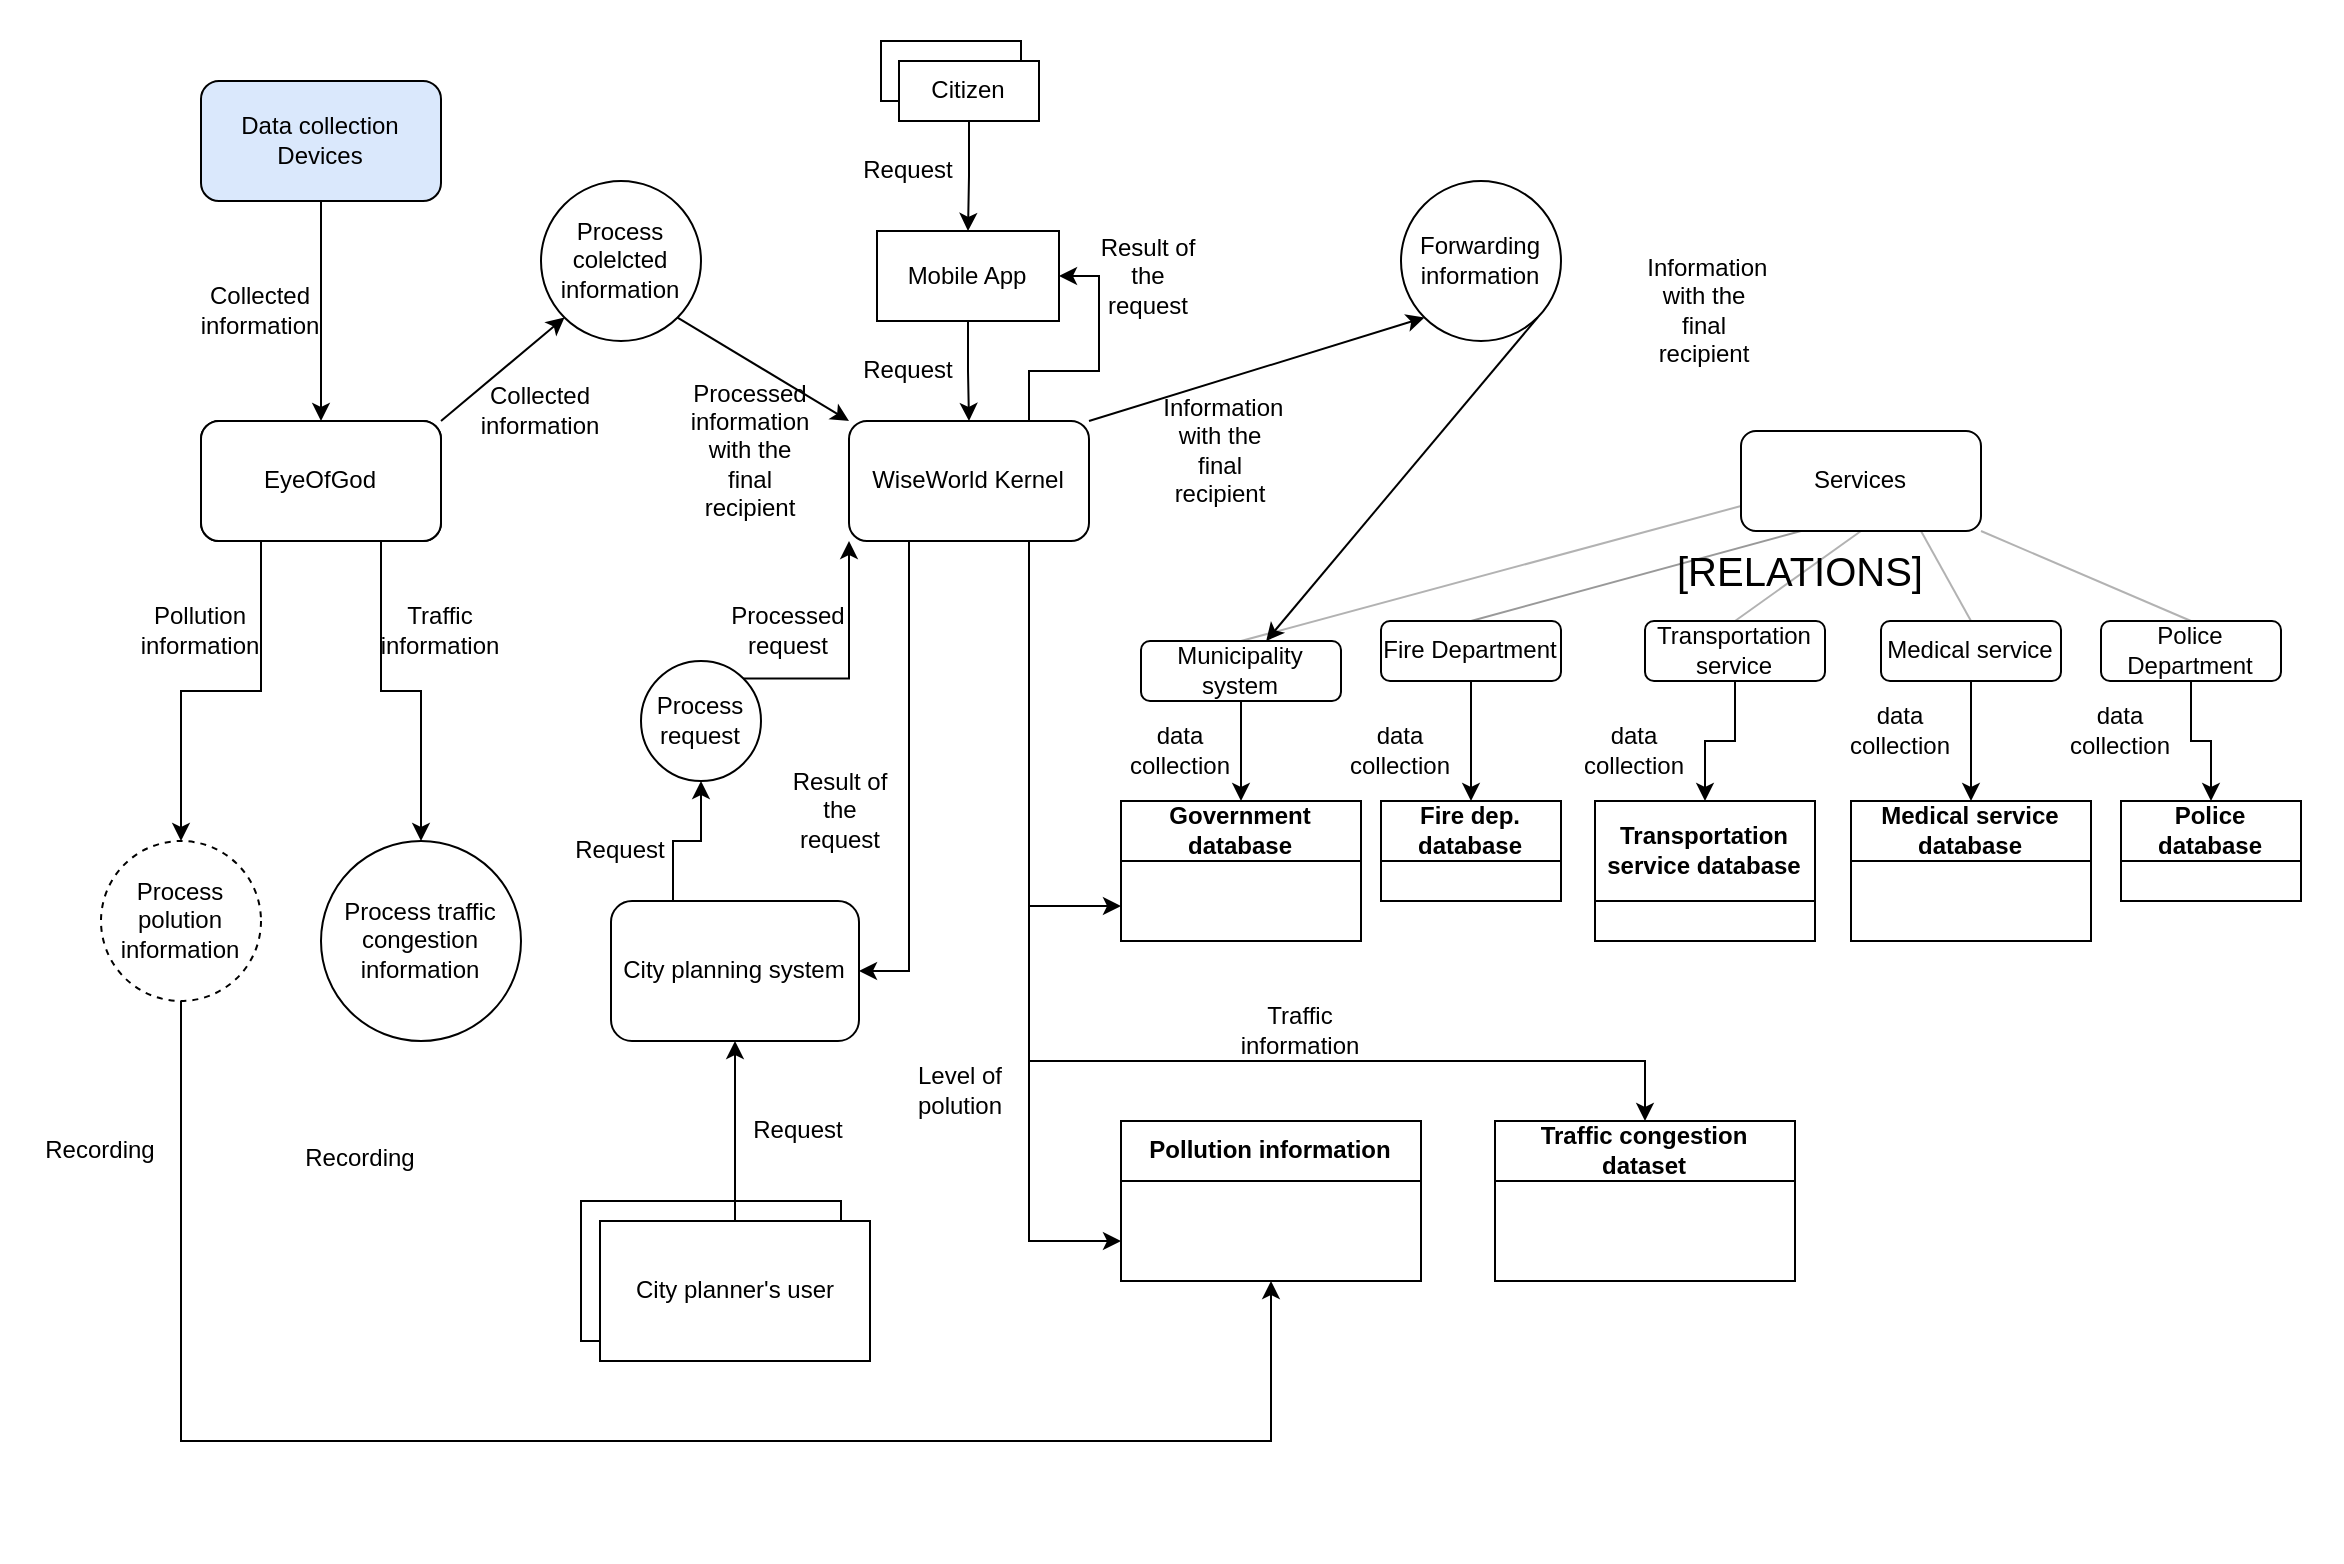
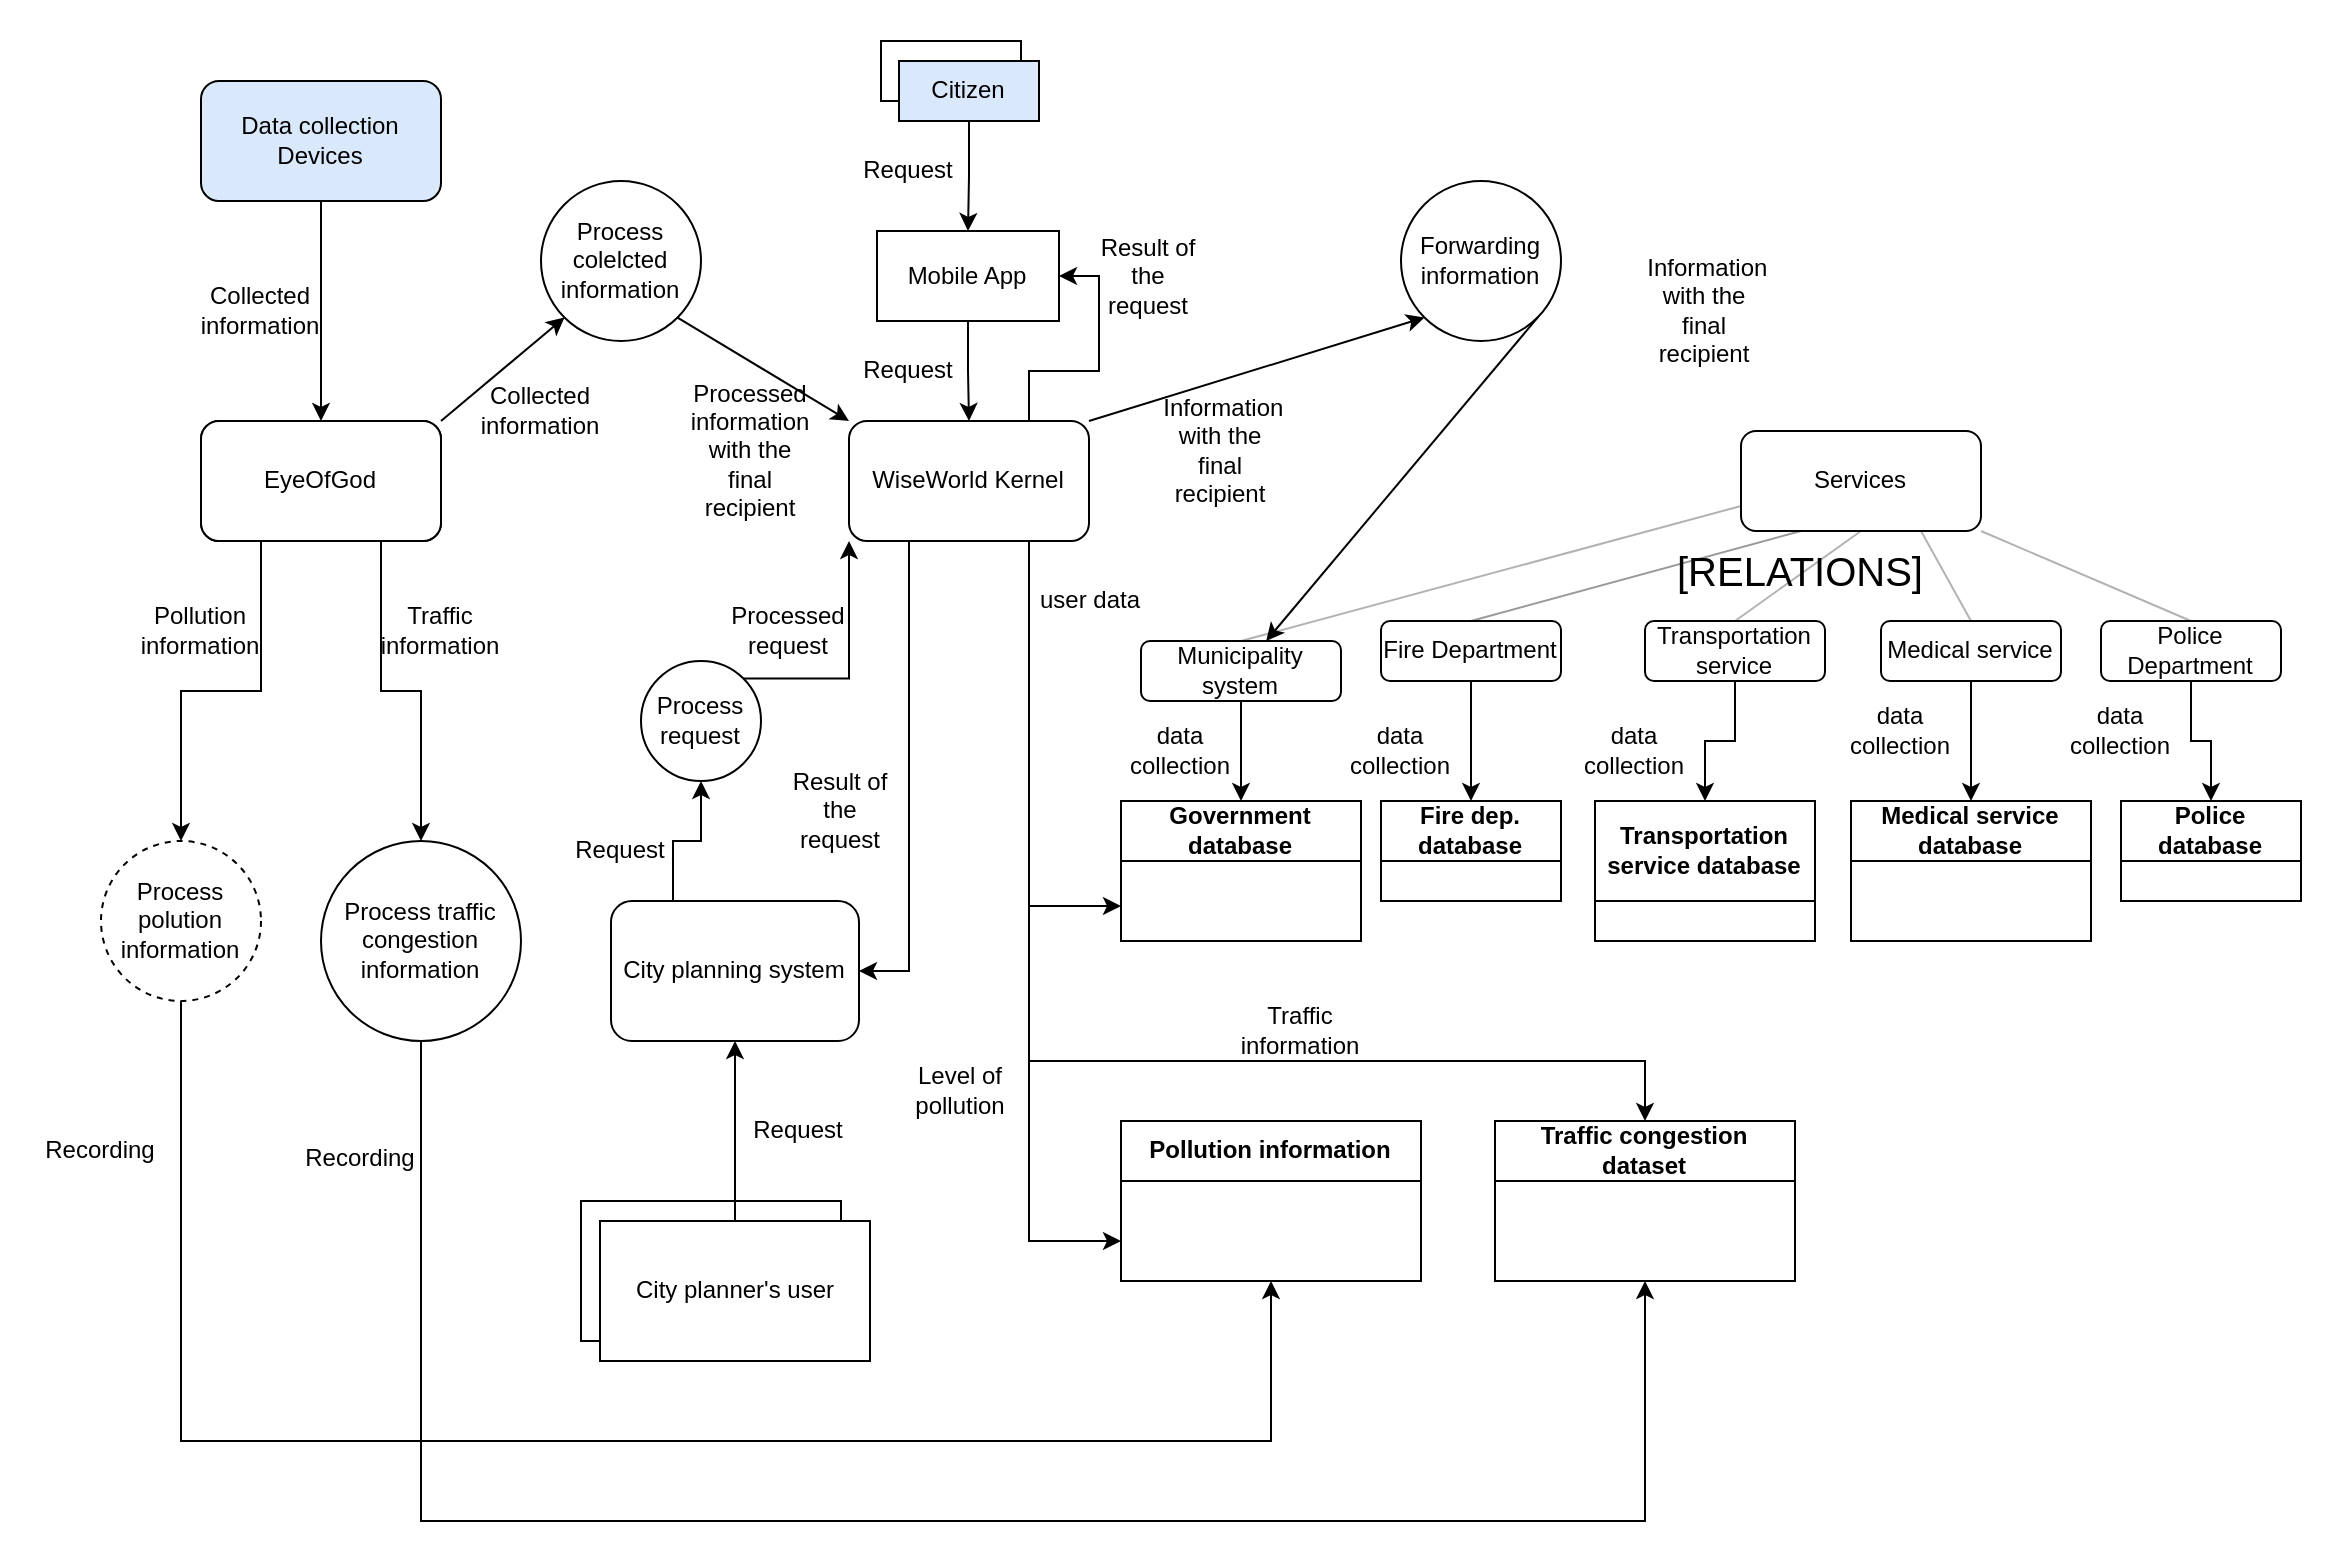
- <mxCell id="68" value="Citizen" style="rounded=0;whiteSpace=wrap;html=1;" vertex="1" parent="1"><mxGeometry x="449" y="30" width="70" height="30" as="geometry" /></mxCell>
+ <mxCell id="68" value="Citizen" style="rounded=0;whiteSpace=wrap;html=1;fillColor=#dae8fc;" vertex="1" parent="1"><mxGeometry x="449" y="30" width="70" height="30" as="geometry" /></mxCell>
+ <mxCell id="46" value="user data" style="text;html=1;strokeColor=none;fillColor=none;align=center;verticalAlign=middle;whiteSpace=wrap;rounded=0;" vertex="1" parent="1"><mxGeometry x="510" y="280" width="70" height="40" as="geometry" /></mxCell>
- <mxCell id="73" value="Level of polution" style="text;html=1;strokeColor=none;fillColor=none;align=center;verticalAlign=middle;whiteSpace=wrap;rounded=0;" vertex="1" parent="1"><mxGeometry x="450" y="530" width="60" height="30" as="geometry" /></mxCell>
+ <mxCell id="73" value="Level of pollution" style="text;html=1;strokeColor=none;fillColor=none;align=center;verticalAlign=middle;whiteSpace=wrap;rounded=0;" vertex="1" parent="1"><mxGeometry x="450" y="530" width="60" height="30" as="geometry" /></mxCell>
+ <mxCell id="80" style="edgeStyle=orthogonalEdgeStyle;rounded=0;orthogonalLoop=1;jettySize=auto;html=1;exitX=0.5;exitY=1;exitDx=0;exitDy=0;entryX=0.5;entryY=1;entryDx=0;entryDy=0;" edge="1" parent="1" source="81" target="78"><mxGeometry relative="1" as="geometry"><Array as="points"><mxPoint x="210" y="760" /><mxPoint x="822" y="760" /></Array></mxGeometry></mxCell>
